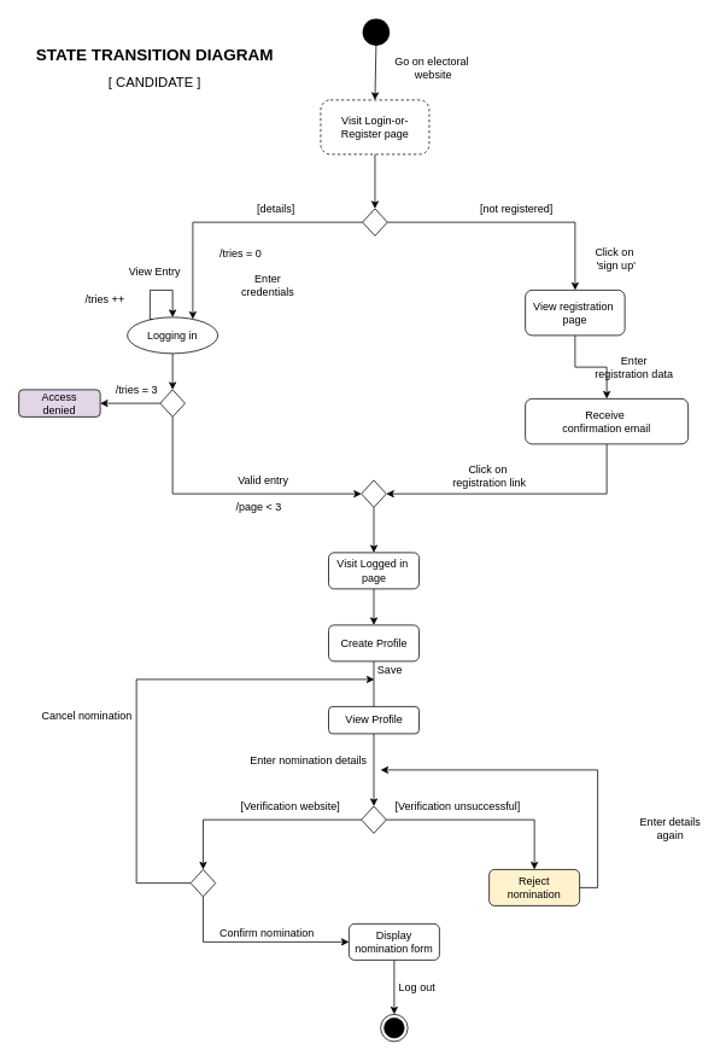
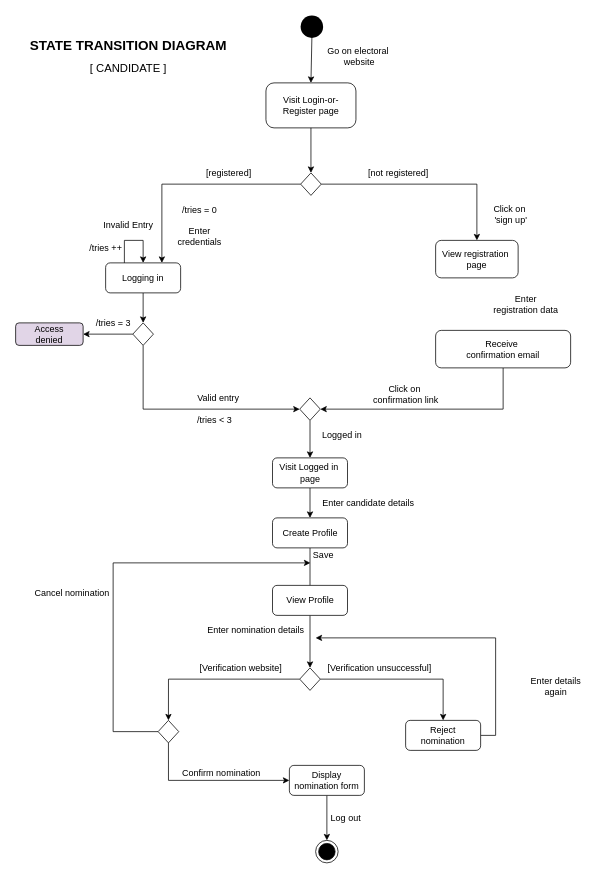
- <mxCell id="4" value="Visit Login-or-Register page" style="rounded=1;whiteSpace=wrap;html=1;arcSize=18;dashed=1;" parent="1" vertex="1"><mxGeometry x="353.75" y="110" width="120" height="60" as="geometry" /></mxCell>
+ <mxCell id="4" value="Visit Login-or-Register page" style="rounded=1;whiteSpace=wrap;html=1;arcSize=18;" parent="1" vertex="1"><mxGeometry x="353.75" y="110" width="120" height="60" as="geometry" /></mxCell>
- <mxCell id="22" value="[details]" style="text;html=1;align=center;verticalAlign=middle;resizable=0;points=[];autosize=1;" parent="1" vertex="1"><mxGeometry x="264" y="220" width="80" height="20" as="geometry" /></mxCell>
+ <mxCell id="22" value="[registered]" style="text;html=1;align=center;verticalAlign=middle;resizable=0;points=[];autosize=1;" parent="1" vertex="1"><mxGeometry x="264" y="220" width="80" height="20" as="geometry" /></mxCell>
- <mxCell id="12" value="[not registered]" style="text;html=1;align=center;verticalAlign=middle;resizable=0;points=[];autosize=1;" parent="1" vertex="1"><mxGeometry x="520" y="220" width="100" height="20" as="geometry" /></mxCell>
+ <mxCell id="12" value="[not registered]" style="text;html=1;align=center;verticalAlign=middle;resizable=0;points=[];autosize=1;" parent="1" vertex="1"><mxGeometry x="480" y="220" width="100" height="20" as="geometry" /></mxCell>
- <mxCell id="23" value="View Entry" style="text;html=1;align=center;verticalAlign=middle;resizable=0;points=[];autosize=1;" parent="1" vertex="1"><mxGeometry x="130" y="290" width="80" height="20" as="geometry" /></mxCell>
+ <mxCell id="23" value="Invalid Entry" style="text;html=1;align=center;verticalAlign=middle;resizable=0;points=[];autosize=1;" parent="1" vertex="1"><mxGeometry x="130" y="290" width="80" height="20" as="geometry" /></mxCell>
- <mxCell id="21" value="Enter &lt;br&gt;credentials" style="text;html=1;align=center;verticalAlign=middle;resizable=0;points=[];autosize=1;" parent="1" vertex="1"><mxGeometry x="260" y="300" width="70" height="30" as="geometry" /></mxCell>
+ <mxCell id="21" value="Enter &lt;br&gt;credentials" style="text;html=1;align=center;verticalAlign=middle;resizable=0;points=[];autosize=1;" parent="1" vertex="1"><mxGeometry x="230" y="300" width="70" height="30" as="geometry" /></mxCell>
- <mxCell id="24" value="/tries ++" style="text;html=1;align=center;verticalAlign=middle;resizable=0;points=[];autosize=1;" parent="1" vertex="1"><mxGeometry x="85" y="320" width="60" height="20" as="geometry" /></mxCell>
+ <mxCell id="24" value="/tries ++" style="text;html=1;align=center;verticalAlign=middle;resizable=0;points=[];autosize=1;" parent="1" vertex="1"><mxGeometry x="110" y="320" width="60" height="20" as="geometry" /></mxCell>
- <mxCell id="18" value="Logging in" style="ellipse;whiteSpace=wrap;html=1;" parent="1" vertex="1"><mxGeometry x="140" y="350" width="100" height="40" as="geometry" /></mxCell>
+ <mxCell id="18" value="Logging in" style="rounded=1;whiteSpace=wrap;html=1;" parent="1" vertex="1"><mxGeometry x="140" y="350" width="100" height="40" as="geometry" /></mxCell>
- <mxCell id="10" style="edgeStyle=orthogonalEdgeStyle;rounded=0;orthogonalLoop=1;jettySize=auto;html=1;entryX=0.5;entryY=0;entryDx=0;entryDy=0;shadow=0;" parent="1" source="11" target="15" edge="1"><mxGeometry relative="1" as="geometry" /></mxCell>
- <mxCell id="32" value="Click on&amp;nbsp;&lt;br&gt;registration link" style="text;html=1;align=center;verticalAlign=middle;resizable=0;points=[];autosize=1;" parent="1" vertex="1"><mxGeometry x="490" y="510" width="100" height="30" as="geometry" /></mxCell>
+ <mxCell id="32" value="Click on&amp;nbsp;&lt;br&gt;confirmation link" style="text;html=1;align=center;verticalAlign=middle;resizable=0;points=[];autosize=1;" parent="1" vertex="1"><mxGeometry x="490" y="510" width="100" height="30" as="geometry" /></mxCell>
- <mxCell id="34" value="/page &amp;lt; 3" style="text;html=1;align=center;verticalAlign=middle;resizable=0;points=[];autosize=1;" parent="1" vertex="1"><mxGeometry x="255" y="550" width="60" height="20" as="geometry" /></mxCell>
+ <mxCell id="34" value="/tries &amp;lt; 3" style="text;html=1;align=center;verticalAlign=middle;resizable=0;points=[];autosize=1;" parent="1" vertex="1"><mxGeometry x="255" y="550" width="60" height="20" as="geometry" /></mxCell>
+ <mxCell id="51" value="Logged in" style="text;html=1;align=center;verticalAlign=middle;resizable=0;points=[];autosize=1;" parent="1" vertex="1"><mxGeometry x="420" y="570" width="70" height="20" as="geometry" /></mxCell>
+ <mxCell id="53" value="Enter candidate details" style="text;html=1;align=center;verticalAlign=middle;resizable=0;points=[];autosize=1;" parent="1" vertex="1"><mxGeometry x="420" y="660" width="140" height="20" as="geometry" /></mxCell>
- <mxCell id="52" value="View Profile" style="rounded=1;whiteSpace=wrap;html=1;" parent="1" vertex="1"><mxGeometry x="362.5" y="780" width="100" height="30" as="geometry" /></mxCell>
+ <mxCell id="52" value="View Profile" style="rounded=1;whiteSpace=wrap;html=1;" parent="1" vertex="1"><mxGeometry x="362.5" y="780" width="100" height="40" as="geometry" /></mxCell>
- <mxCell id="45" value="Reject&lt;br&gt;nomination" style="rounded=1;whiteSpace=wrap;html=1;fillColor=#fff2cc;" parent="1" vertex="1"><mxGeometry x="540" y="960" width="100" height="40" as="geometry" /></mxCell>
+ <mxCell id="45" value="Reject&lt;br&gt;nomination" style="rounded=1;whiteSpace=wrap;html=1;" parent="1" vertex="1"><mxGeometry x="540" y="960" width="100" height="40" as="geometry" /></mxCell>
